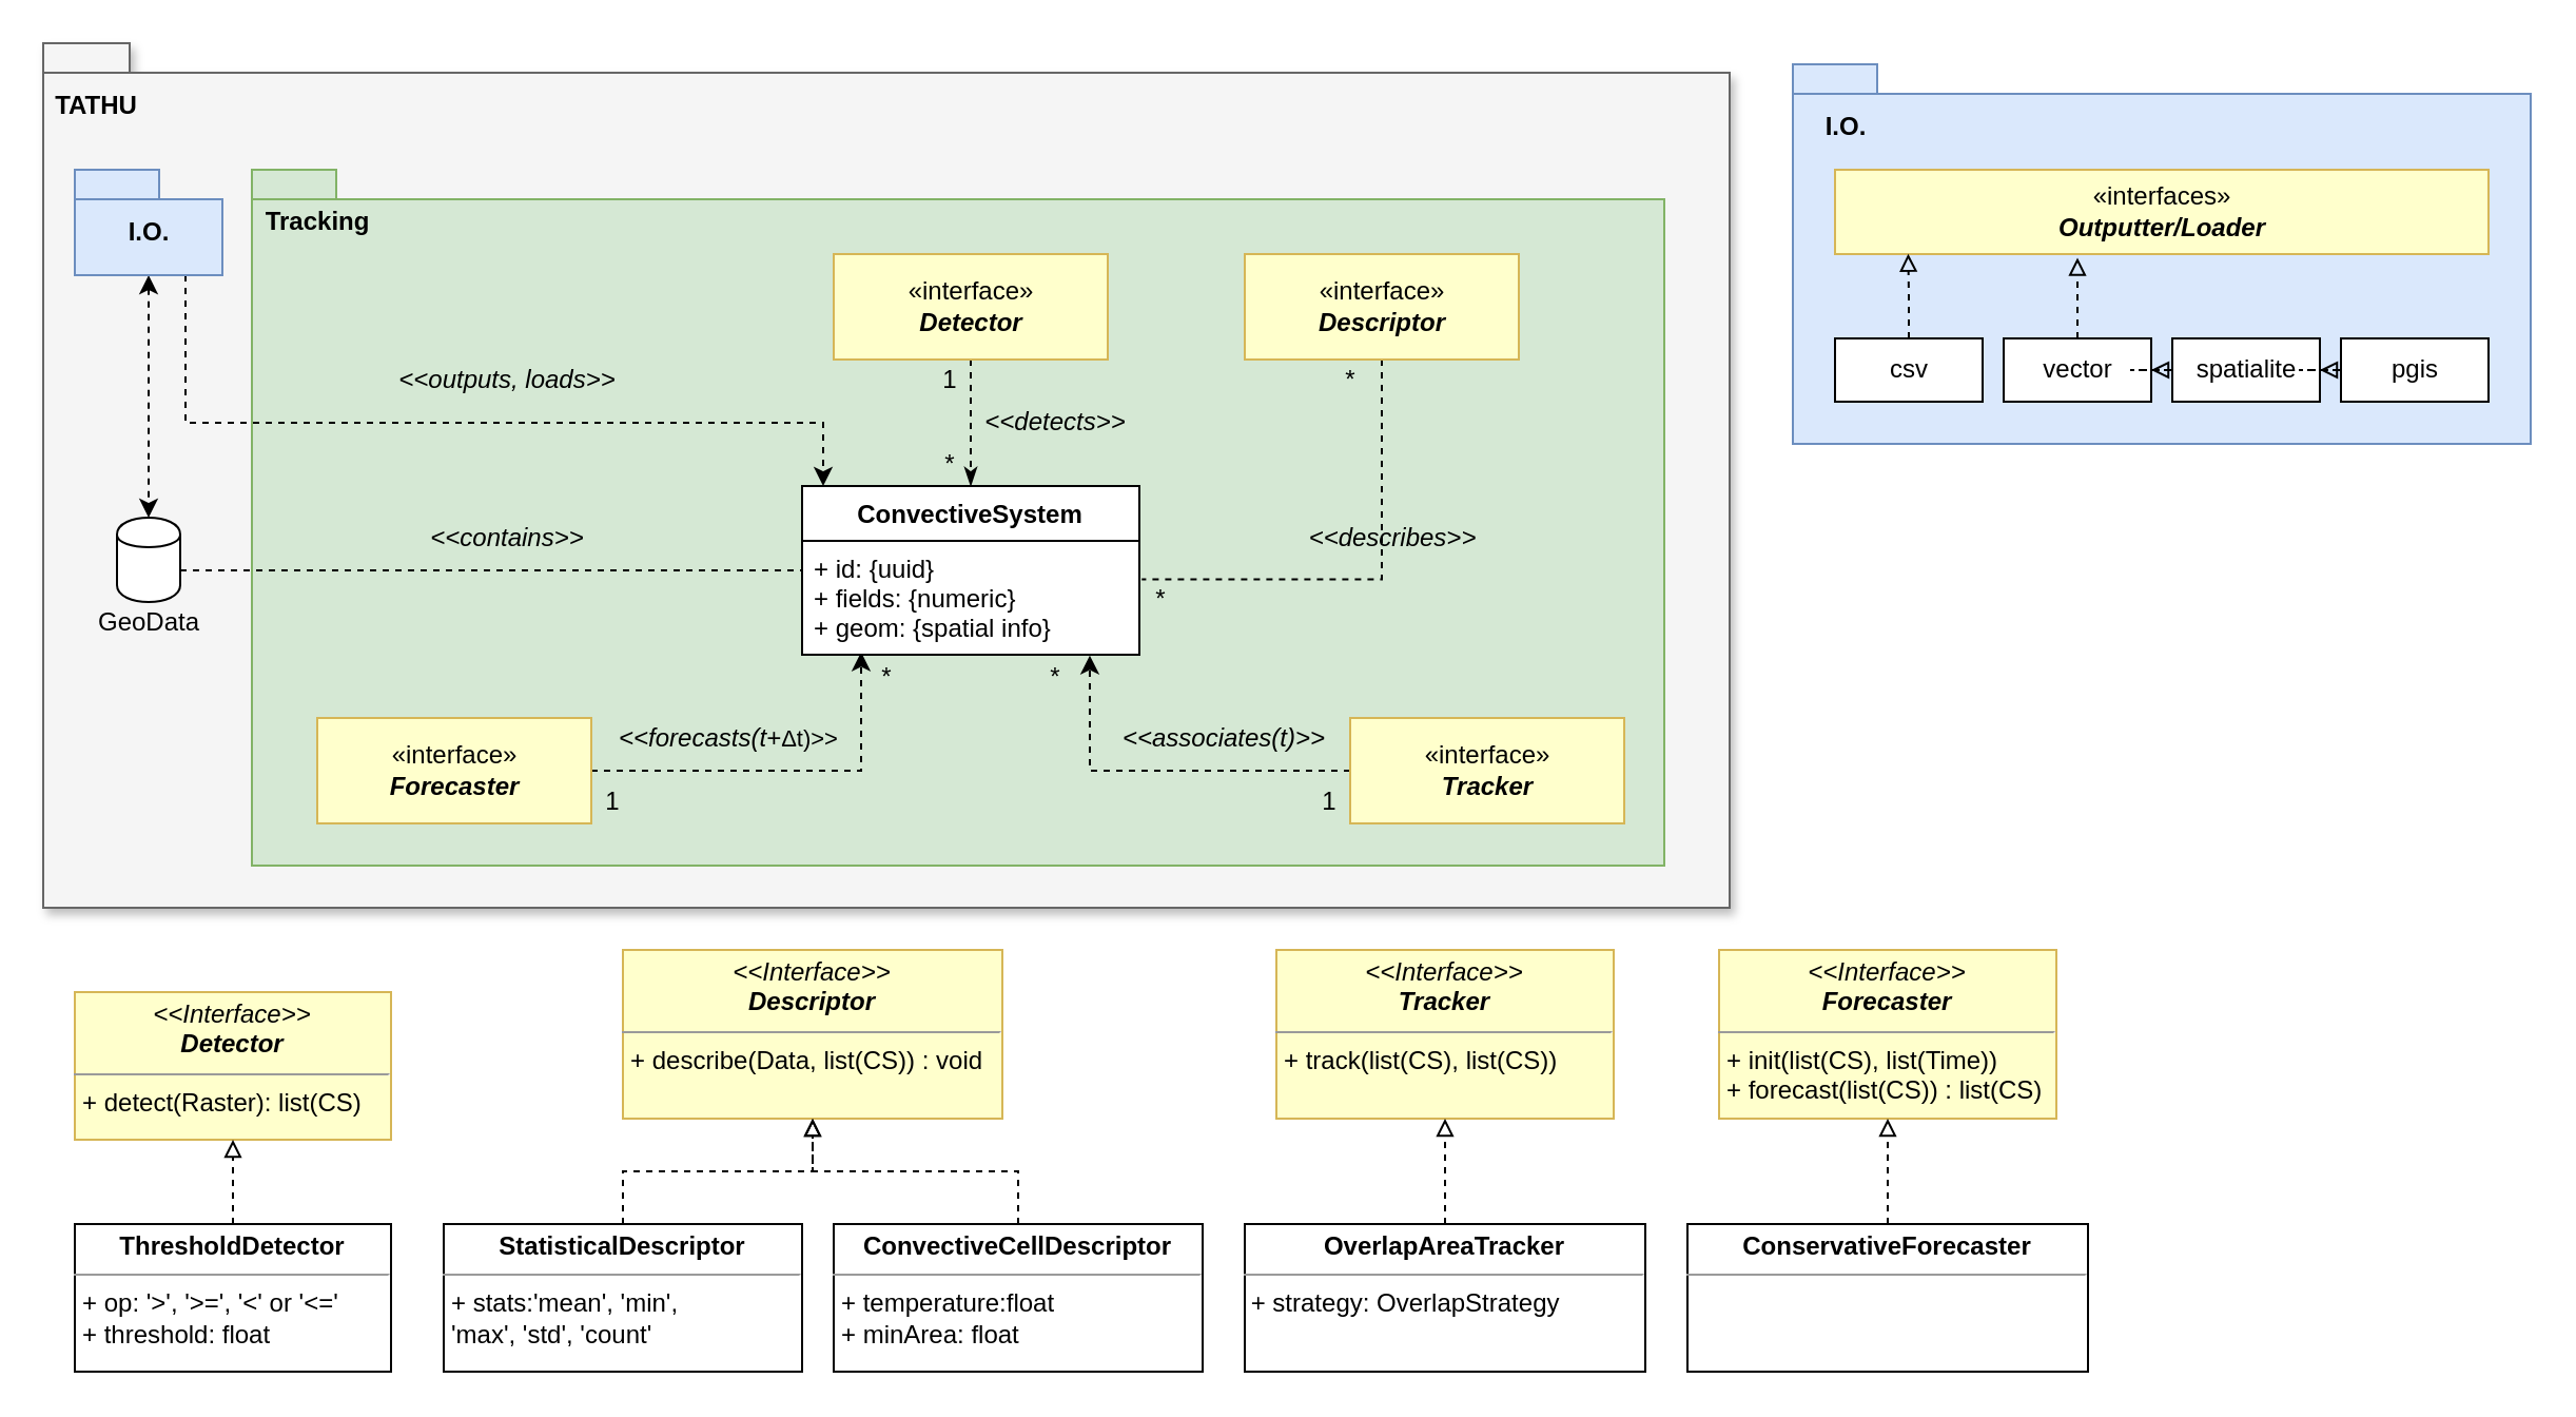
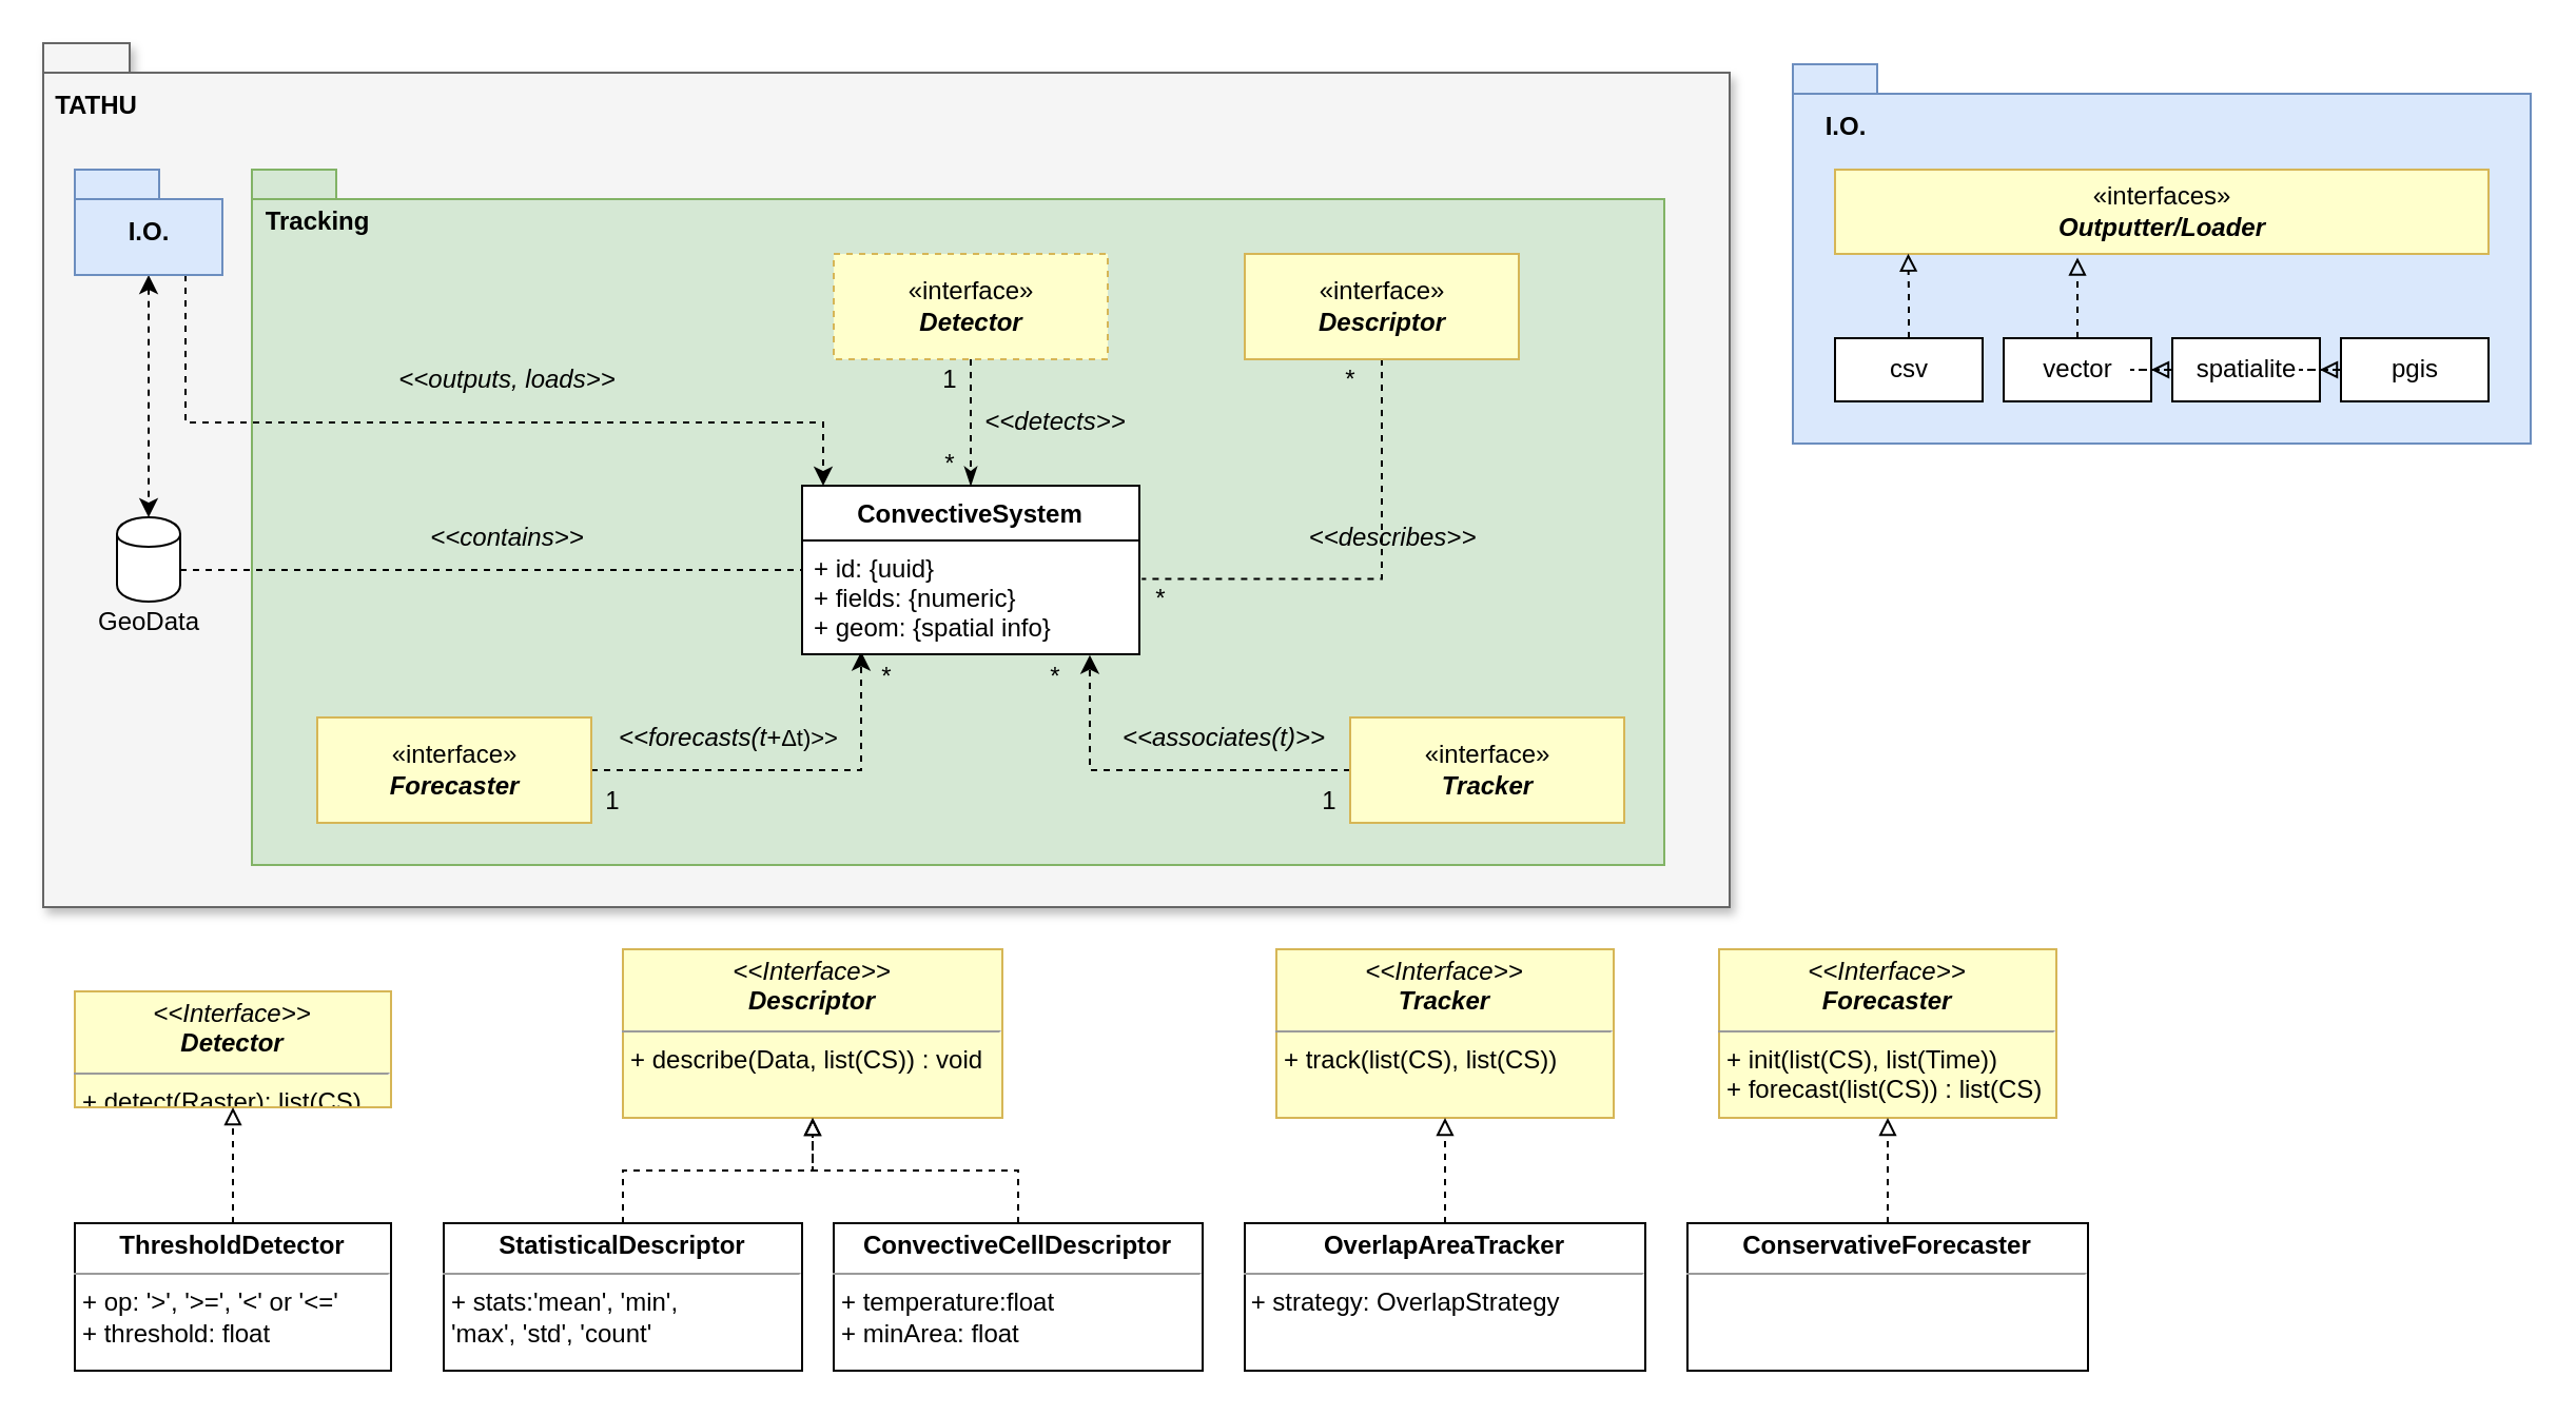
- <mxCell id="23" value="«interface»&lt;br&gt;&lt;b&gt;&lt;i&gt;Detector&lt;/i&gt;&lt;/b&gt;" style="html=1;fillColor=#FFFFCC;strokeColor=#d6b656;" parent="1" vertex="1"><mxGeometry x="395" y="120" width="130" height="50" as="geometry" /></mxCell>
+ <mxCell id="23" value="«interface»&lt;br&gt;&lt;b&gt;&lt;i&gt;Detector&lt;/i&gt;&lt;/b&gt;" style="html=1;fillColor=#FFFFCC;strokeColor=#d6b656;dashed=1;" parent="1" vertex="1"><mxGeometry x="395" y="120" width="130" height="50" as="geometry" /></mxCell>
- <mxCell id="34" value="&lt;p style=&quot;margin: 0px ; margin-top: 4px ; text-align: center&quot;&gt;&lt;i&gt;&amp;lt;&amp;lt;Interface&amp;gt;&amp;gt;&lt;/i&gt;&lt;br&gt;&lt;b&gt;&lt;i&gt;Detector&lt;/i&gt;&lt;/b&gt;&lt;/p&gt;&lt;hr size=&quot;1&quot;&gt;&lt;p style=&quot;margin: 0px ; margin-left: 4px&quot;&gt;+ detect(Raster): list(CS)&lt;br&gt;&lt;/p&gt;" style="verticalAlign=top;align=left;overflow=fill;fontSize=12;fontFamily=Helvetica;html=1;strokeColor=#D6B656;fillColor=#FFFFCC;gradientColor=none;" parent="1" vertex="1"><mxGeometry x="35" y="470" width="150" height="70" as="geometry" /></mxCell>
+ <mxCell id="34" value="&lt;p style=&quot;margin: 0px ; margin-top: 4px ; text-align: center&quot;&gt;&lt;i&gt;&amp;lt;&amp;lt;Interface&amp;gt;&amp;gt;&lt;/i&gt;&lt;br&gt;&lt;b&gt;&lt;i&gt;Detector&lt;/i&gt;&lt;/b&gt;&lt;/p&gt;&lt;hr size=&quot;1&quot;&gt;&lt;p style=&quot;margin: 0px ; margin-left: 4px&quot;&gt;+ detect(Raster): list(CS)&lt;br&gt;&lt;/p&gt;" style="verticalAlign=top;align=left;overflow=fill;fontSize=12;fontFamily=Helvetica;html=1;strokeColor=#D6B656;fillColor=#FFFFCC;gradientColor=none;" parent="1" vertex="1"><mxGeometry x="35" y="470" width="150" height="55" as="geometry" /></mxCell>
